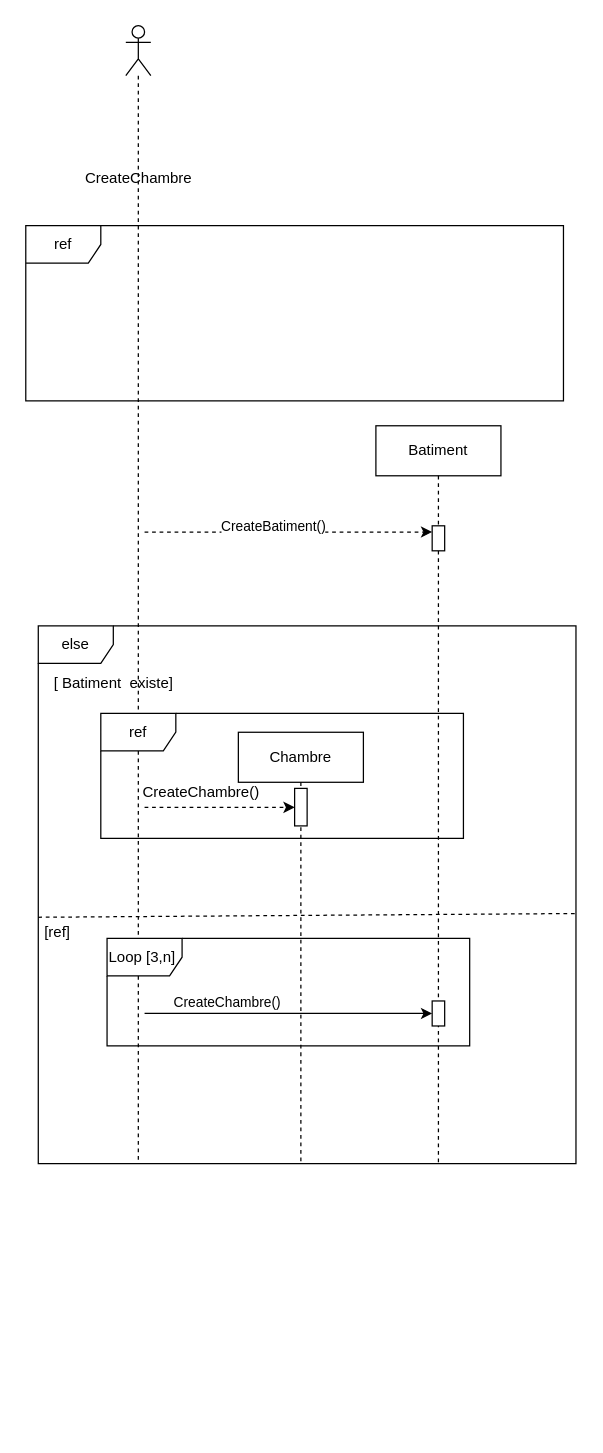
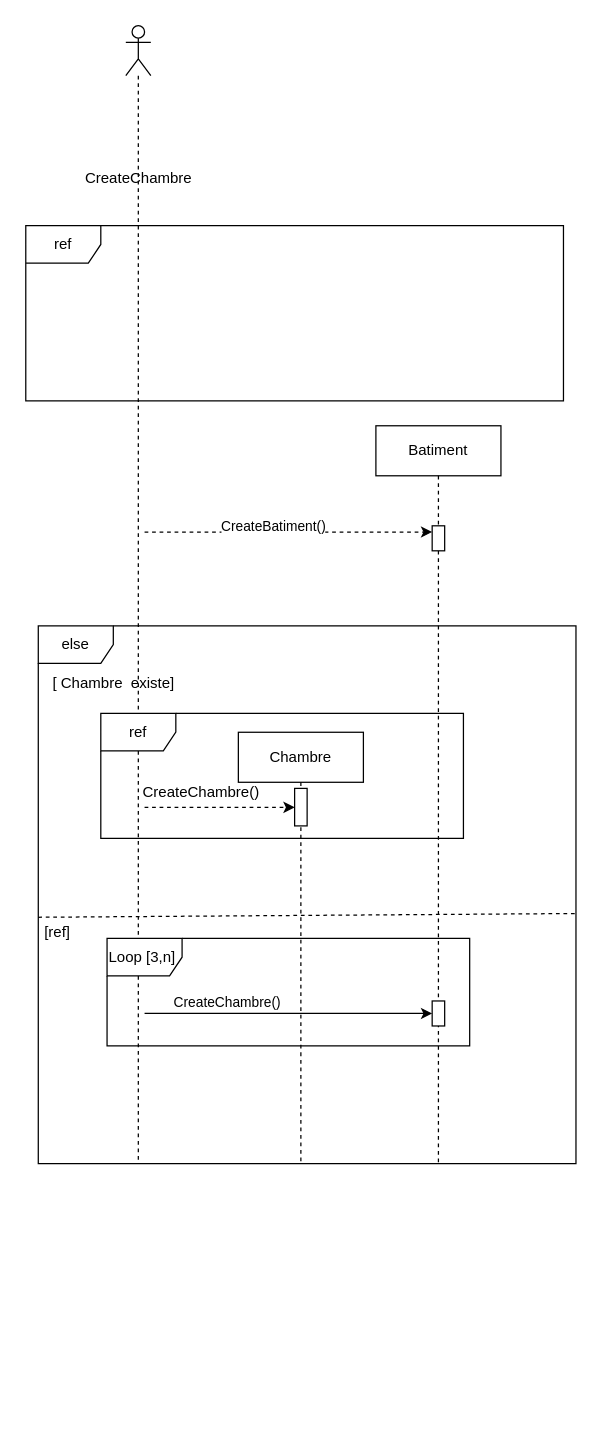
- <mxCell id="21" value="[ Batiment&amp;nbsp; existe]" style="text;html=1;align=center;verticalAlign=middle;resizable=0;points=[];autosize=1;strokeColor=none;fillColor=none;" parent="9" vertex="1"><mxGeometry y="31.28" width="120" height="30" as="geometry" /></mxCell>
+ <mxCell id="21" value="[ Chambre&amp;nbsp; existe]" style="text;html=1;align=center;verticalAlign=middle;resizable=0;points=[];autosize=1;strokeColor=none;fillColor=none;" parent="9" vertex="1"><mxGeometry y="31.28" width="120" height="30" as="geometry" /></mxCell>
